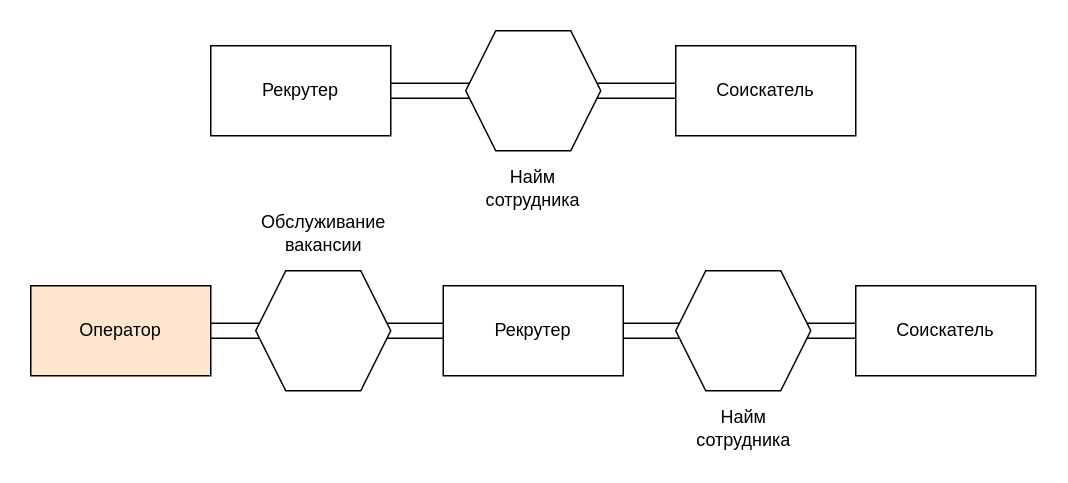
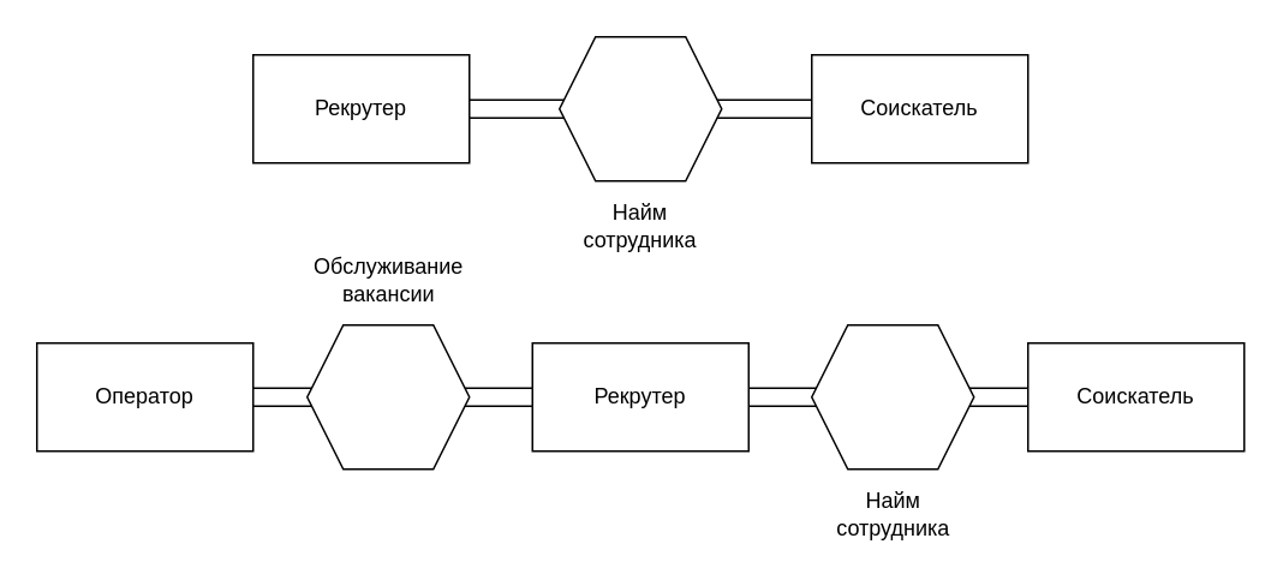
- <mxCell id="9" value="Оператор" style="rounded=0;whiteSpace=wrap;html=1;fillColor=#ffe6cc;" vertex="1" parent="1"><mxGeometry x="20" y="190" width="120" height="60" as="geometry" /></mxCell>
+ <mxCell id="9" value="Оператор" style="rounded=0;whiteSpace=wrap;html=1;" vertex="1" parent="1"><mxGeometry x="20" y="190" width="120" height="60" as="geometry" /></mxCell>
